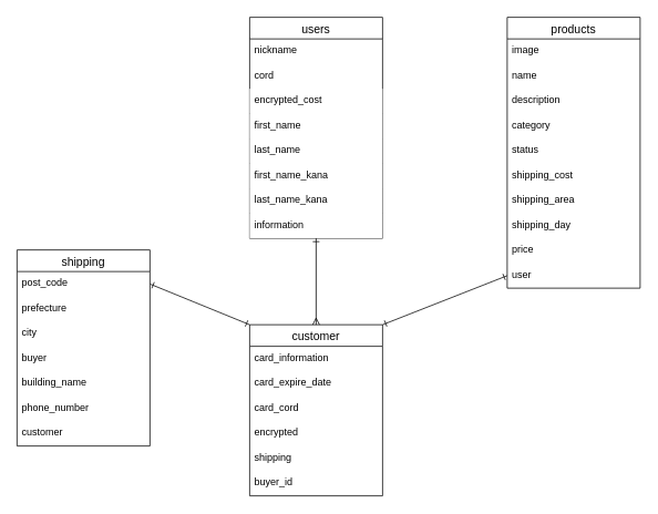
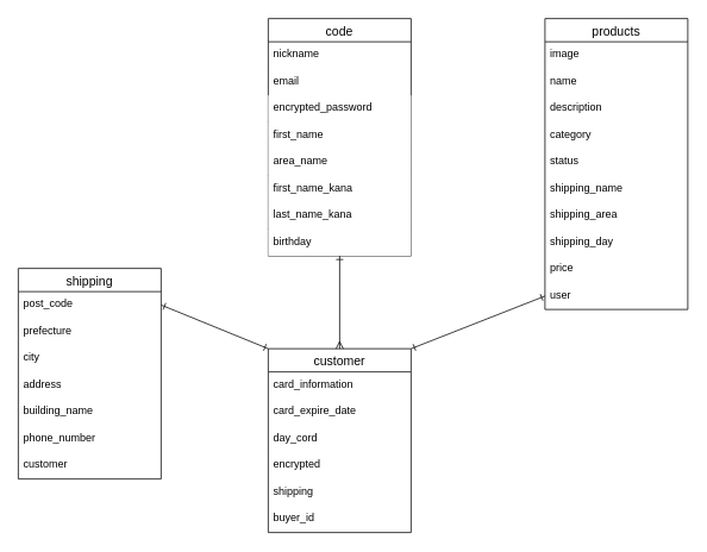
- <mxCell id="2" value="users" style="swimlane;fontStyle=0;childLayout=stackLayout;horizontal=1;startSize=26;horizontalStack=0;resizeParent=1;resizeParentMax=0;resizeLast=0;collapsible=1;marginBottom=0;align=center;fontSize=14;swimlaneFillColor=default;glass=0;sketch=0;shadow=0;rounded=0;labelBorderColor=none;" parent="1" vertex="1"><mxGeometry x="300" y="20" width="160" height="266" as="geometry" /></mxCell>
+ <mxCell id="2" value="code" style="swimlane;fontStyle=0;childLayout=stackLayout;horizontal=1;startSize=26;horizontalStack=0;resizeParent=1;resizeParentMax=0;resizeLast=0;collapsible=1;marginBottom=0;align=center;fontSize=14;swimlaneFillColor=default;glass=0;sketch=0;shadow=0;rounded=0;labelBorderColor=none;" parent="1" vertex="1"><mxGeometry x="300" y="20" width="160" height="266" as="geometry" /></mxCell>
- <mxCell id="4" value="cord" style="text;spacingLeft=4;spacingRight=4;overflow=hidden;rotatable=0;points=[[0,0.5],[1,0.5]];portConstraint=eastwest;fontSize=12;" parent="2" vertex="1"><mxGeometry y="56" width="160" height="30" as="geometry" /></mxCell>
+ <mxCell id="4" value="email" style="text;spacingLeft=4;spacingRight=4;overflow=hidden;rotatable=0;points=[[0,0.5],[1,0.5]];portConstraint=eastwest;fontSize=12;" parent="2" vertex="1"><mxGeometry y="56" width="160" height="30" as="geometry" /></mxCell>
- <mxCell id="5" value="encrypted_cost" style="text;spacingLeft=4;spacingRight=4;overflow=hidden;rotatable=0;points=[[0,0.5],[1,0.5]];portConstraint=eastwest;fontSize=12;fillColor=default;gradientColor=none;" parent="2" vertex="1"><mxGeometry y="86" width="160" height="30" as="geometry" /></mxCell>
+ <mxCell id="5" value="encrypted_password" style="text;spacingLeft=4;spacingRight=4;overflow=hidden;rotatable=0;points=[[0,0.5],[1,0.5]];portConstraint=eastwest;fontSize=12;fillColor=default;gradientColor=none;" parent="2" vertex="1"><mxGeometry y="86" width="160" height="30" as="geometry" /></mxCell>
- <mxCell id="7" value="last_name" style="text;fillColor=default;spacingLeft=4;spacingRight=4;overflow=hidden;rotatable=0;points=[[0,0.5],[1,0.5]];portConstraint=eastwest;fontSize=12;gradientColor=none;" parent="2" vertex="1"><mxGeometry y="146" width="160" height="30" as="geometry" /></mxCell>
+ <mxCell id="7" value="area_name" style="text;fillColor=default;spacingLeft=4;spacingRight=4;overflow=hidden;rotatable=0;points=[[0,0.5],[1,0.5]];portConstraint=eastwest;fontSize=12;gradientColor=none;" parent="2" vertex="1"><mxGeometry y="146" width="160" height="30" as="geometry" /></mxCell>
- <mxCell id="17" value="shipping_cost" style="text;strokeColor=none;fillColor=none;spacingLeft=4;spacingRight=4;overflow=hidden;rotatable=0;points=[[0,0.5],[1,0.5]];portConstraint=eastwest;fontSize=12;rounded=0;shadow=0;glass=0;labelBackgroundColor=none;labelBorderColor=none;sketch=0;html=0;" parent="11" vertex="1"><mxGeometry y="176" width="160" height="30" as="geometry" /></mxCell>
+ <mxCell id="17" value="shipping_name" style="text;strokeColor=none;fillColor=none;spacingLeft=4;spacingRight=4;overflow=hidden;rotatable=0;points=[[0,0.5],[1,0.5]];portConstraint=eastwest;fontSize=12;rounded=0;shadow=0;glass=0;labelBackgroundColor=none;labelBorderColor=none;sketch=0;html=0;" parent="11" vertex="1"><mxGeometry y="176" width="160" height="30" as="geometry" /></mxCell>
- <mxCell id="10" value="information" style="text;fillColor=default;spacingLeft=4;spacingRight=4;overflow=hidden;rotatable=0;points=[[0,0.5],[1,0.5]];portConstraint=eastwest;fontSize=12;labelBackgroundColor=none;labelBorderColor=none;gradientColor=none;" parent="2" vertex="1"><mxGeometry y="236" width="160" height="30" as="geometry" /></mxCell>
+ <mxCell id="10" value="birthday" style="text;fillColor=default;spacingLeft=4;spacingRight=4;overflow=hidden;rotatable=0;points=[[0,0.5],[1,0.5]];portConstraint=eastwest;fontSize=12;labelBackgroundColor=none;labelBorderColor=none;gradientColor=none;" parent="2" vertex="1"><mxGeometry y="236" width="160" height="30" as="geometry" /></mxCell>
- <mxCell id="34" value="buyer" style="text;strokeColor=none;fillColor=none;spacingLeft=4;spacingRight=4;overflow=hidden;rotatable=0;points=[[0,0.5],[1,0.5]];portConstraint=eastwest;fontSize=12;rounded=0;shadow=0;glass=0;labelBackgroundColor=none;labelBorderColor=none;sketch=0;html=0;" parent="30" vertex="1"><mxGeometry y="116" width="160" height="30" as="geometry" /></mxCell>
+ <mxCell id="34" value="address" style="text;strokeColor=none;fillColor=none;spacingLeft=4;spacingRight=4;overflow=hidden;rotatable=0;points=[[0,0.5],[1,0.5]];portConstraint=eastwest;fontSize=12;rounded=0;shadow=0;glass=0;labelBackgroundColor=none;labelBorderColor=none;sketch=0;html=0;" parent="30" vertex="1"><mxGeometry y="116" width="160" height="30" as="geometry" /></mxCell>
- <mxCell id="25" value="card_cord" style="text;strokeColor=none;fillColor=none;spacingLeft=4;spacingRight=4;overflow=hidden;rotatable=0;points=[[0,0.5],[1,0.5]];portConstraint=eastwest;fontSize=12;rounded=0;shadow=0;glass=0;labelBackgroundColor=none;labelBorderColor=none;sketch=0;html=0;" parent="22" vertex="1"><mxGeometry y="86" width="160" height="30" as="geometry" /></mxCell>
+ <mxCell id="25" value="day_cord" style="text;strokeColor=none;fillColor=none;spacingLeft=4;spacingRight=4;overflow=hidden;rotatable=0;points=[[0,0.5],[1,0.5]];portConstraint=eastwest;fontSize=12;rounded=0;shadow=0;glass=0;labelBackgroundColor=none;labelBorderColor=none;sketch=0;html=0;" parent="22" vertex="1"><mxGeometry y="86" width="160" height="30" as="geometry" /></mxCell>
